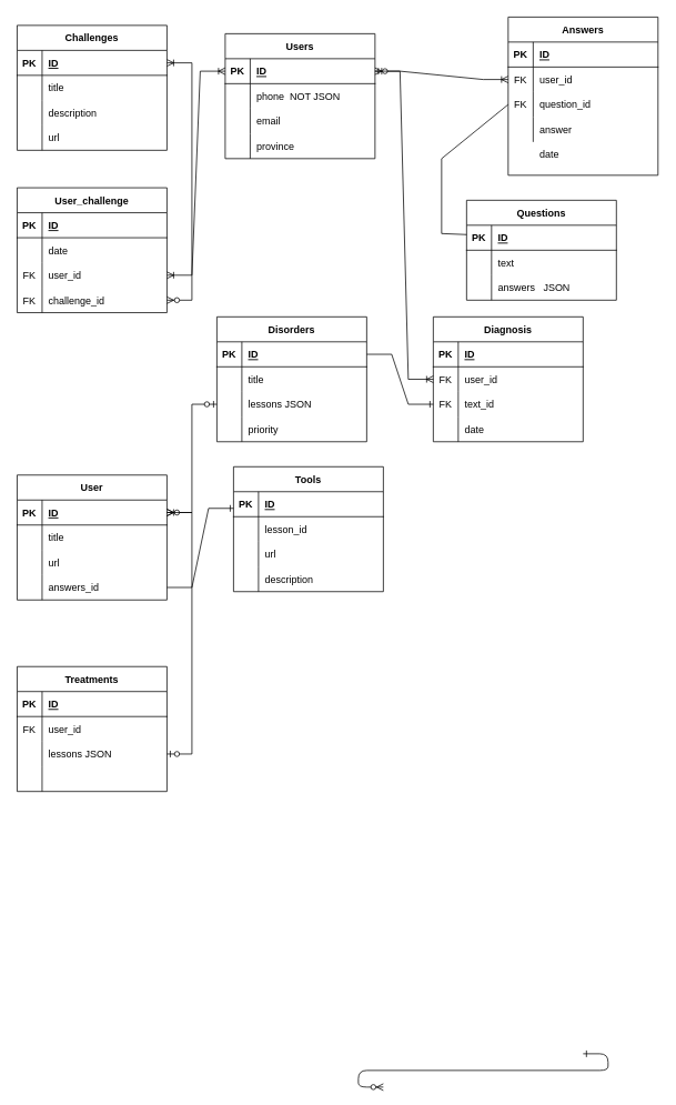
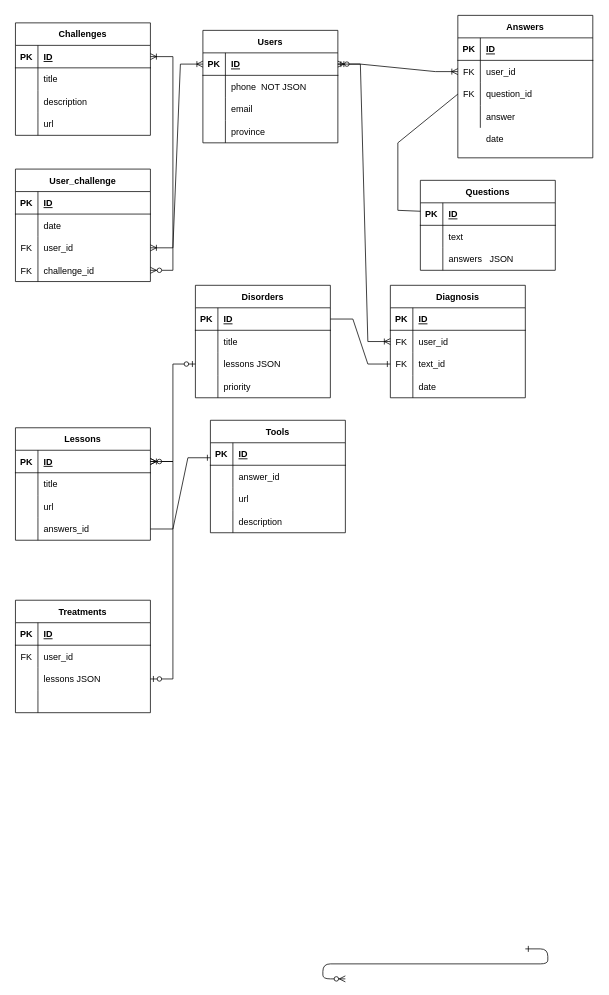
- <mxCell id="78" value="User" style="shape=table;startSize=30;container=1;collapsible=1;childLayout=tableLayout;fixedRows=1;rowLines=0;fontStyle=1;align=center;resizeLast=1;" vertex="1" parent="1"><mxGeometry x="20" y="570" width="180" height="150" as="geometry" /></mxCell>
+ <mxCell id="78" value="Lessons" style="shape=table;startSize=30;container=1;collapsible=1;childLayout=tableLayout;fixedRows=1;rowLines=0;fontStyle=1;align=center;resizeLast=1;" vertex="1" parent="1"><mxGeometry x="20" y="570" width="180" height="150" as="geometry" /></mxCell>
- <mxCell id="110" value="lesson_id" style="shape=partialRectangle;connectable=0;fillColor=none;top=0;left=0;bottom=0;right=0;align=left;spacingLeft=6;overflow=hidden;" vertex="1" parent="108"><mxGeometry x="30" width="150" height="30" as="geometry"><mxRectangle width="150" height="30" as="alternateBounds" /></mxGeometry></mxCell>
+ <mxCell id="110" value="answer_id" style="shape=partialRectangle;connectable=0;fillColor=none;top=0;left=0;bottom=0;right=0;align=left;spacingLeft=6;overflow=hidden;" vertex="1" parent="108"><mxGeometry x="30" width="150" height="30" as="geometry"><mxRectangle width="150" height="30" as="alternateBounds" /></mxGeometry></mxCell>
